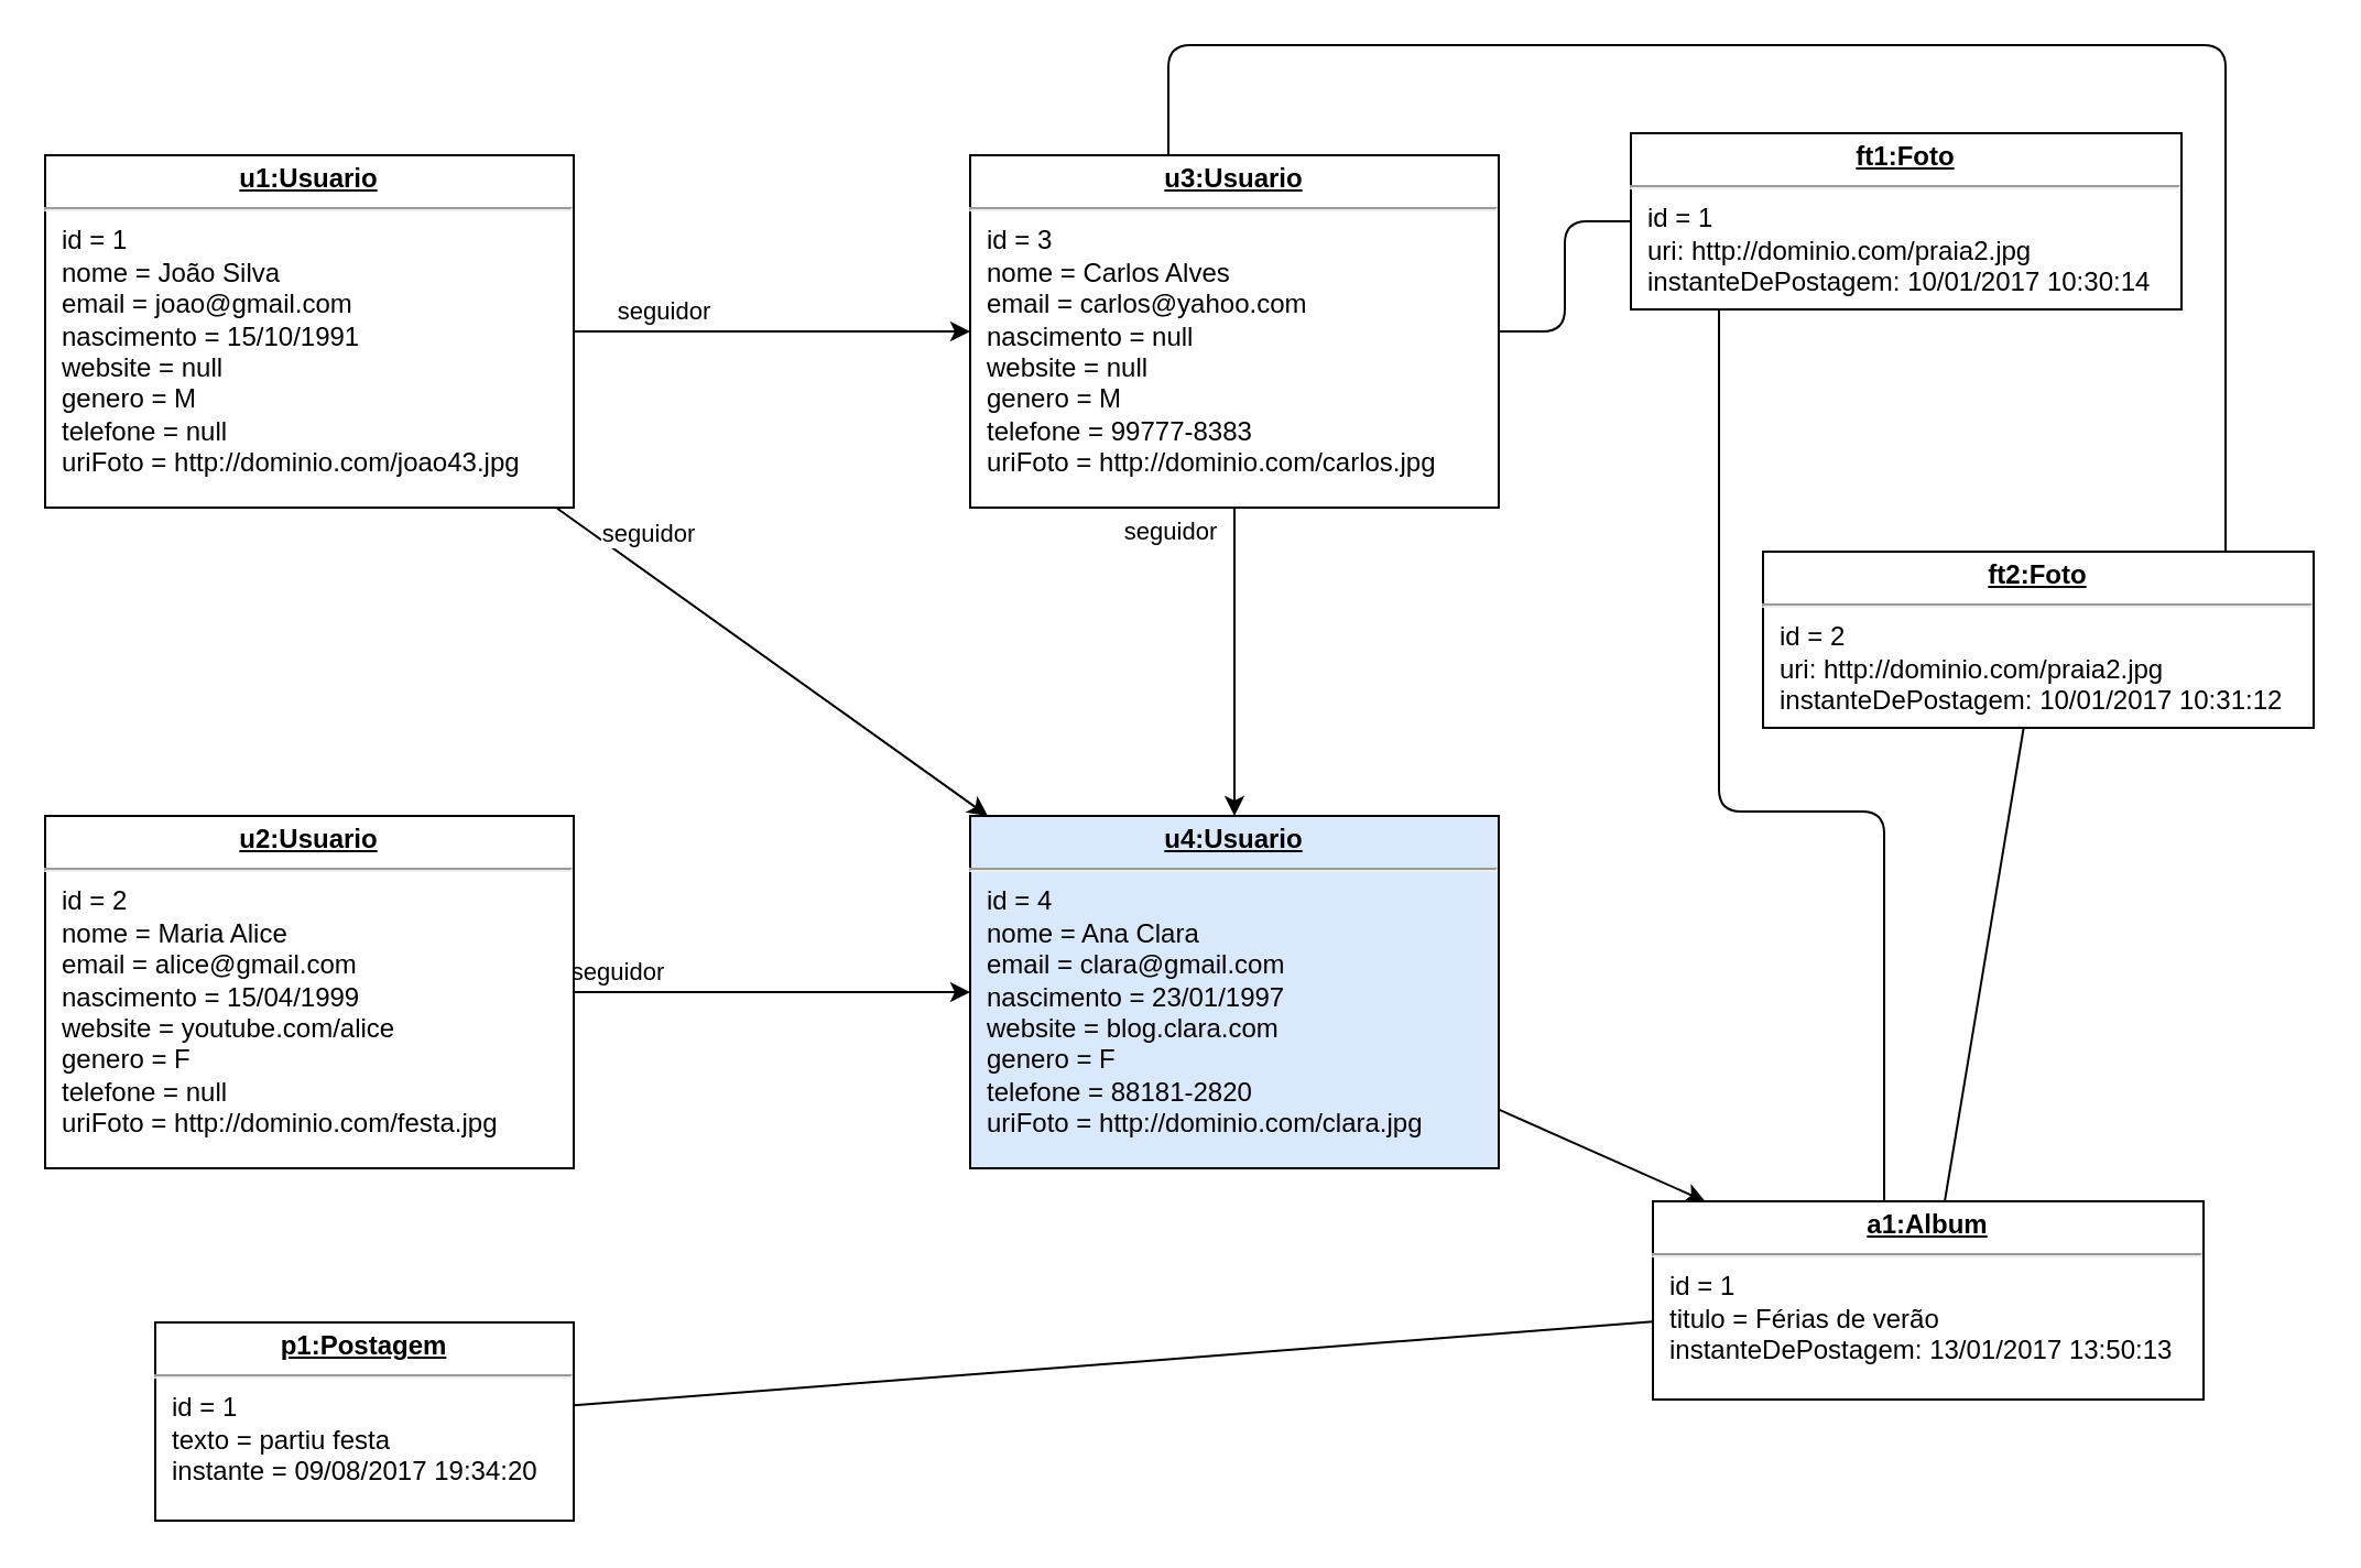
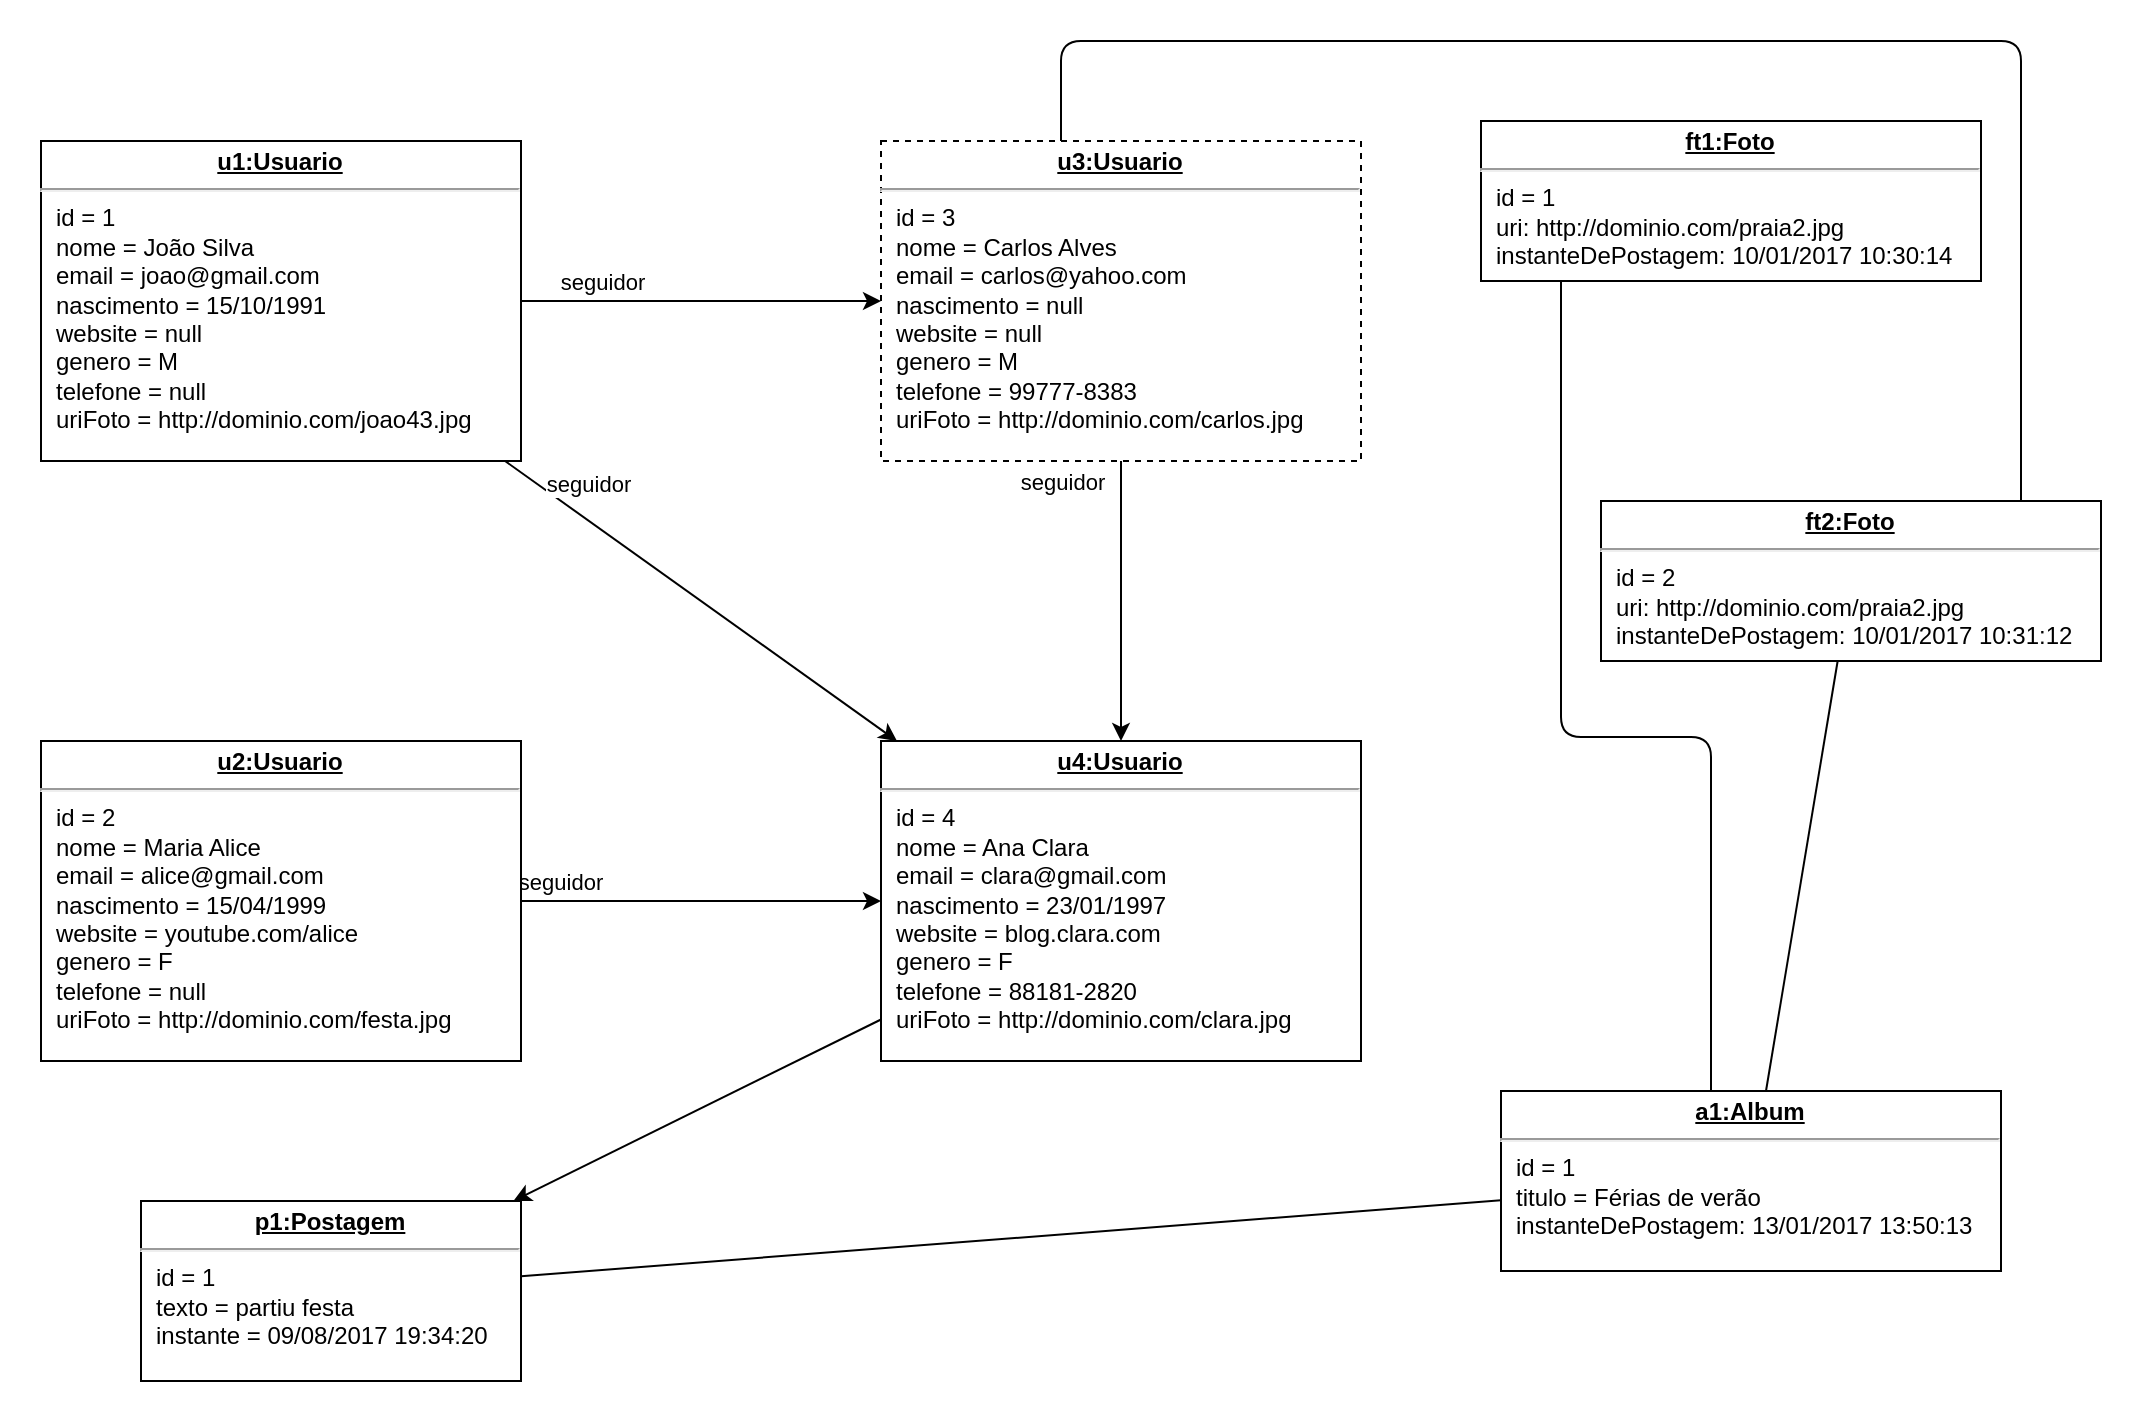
- <mxCell id="19" style="edgeStyle=orthogonalEdgeStyle;html=1;endArrow=none;endFill=0;" edge="1" parent="1" source="20" target="12"><mxGeometry relative="1" as="geometry" /></mxCell>
- <mxCell id="12" value="&lt;p style=&quot;margin:0px;margin-top:4px;text-align:center;text-decoration:underline;&quot;&gt;&lt;b&gt;u3:Usuario&lt;/b&gt;&lt;/p&gt;&lt;hr&gt;&lt;p style=&quot;margin:0px;margin-left:8px;&quot;&gt;id = 3&lt;br&gt;nome = Carlos Alves&lt;br&gt;email = carlos@yahoo.com&lt;/p&gt;&lt;p style=&quot;margin:0px;margin-left:8px;&quot;&gt;nascimento = null&lt;/p&gt;&lt;p style=&quot;margin:0px;margin-left:8px;&quot;&gt;website = null&lt;/p&gt;&lt;p style=&quot;margin:0px;margin-left:8px;&quot;&gt;genero = M&lt;/p&gt;&lt;p style=&quot;margin:0px;margin-left:8px;&quot;&gt;telefone = 99777-8383&lt;/p&gt;&lt;p style=&quot;margin:0px;margin-left:8px;&quot;&gt;uriFoto = http://dominio.com/carlos.jpg&lt;/p&gt;" style="verticalAlign=top;align=left;overflow=fill;fontSize=12;fontFamily=Helvetica;html=1;" parent="1" vertex="1"><mxGeometry x="440" y="70" width="240" height="160" as="geometry" /></mxCell>
+ <mxCell id="12" value="&lt;p style=&quot;margin:0px;margin-top:4px;text-align:center;text-decoration:underline;&quot;&gt;&lt;b&gt;u3:Usuario&lt;/b&gt;&lt;/p&gt;&lt;hr&gt;&lt;p style=&quot;margin:0px;margin-left:8px;&quot;&gt;id = 3&lt;br&gt;nome = Carlos Alves&lt;br&gt;email = carlos@yahoo.com&lt;/p&gt;&lt;p style=&quot;margin:0px;margin-left:8px;&quot;&gt;nascimento = null&lt;/p&gt;&lt;p style=&quot;margin:0px;margin-left:8px;&quot;&gt;website = null&lt;/p&gt;&lt;p style=&quot;margin:0px;margin-left:8px;&quot;&gt;genero = M&lt;/p&gt;&lt;p style=&quot;margin:0px;margin-left:8px;&quot;&gt;telefone = 99777-8383&lt;/p&gt;&lt;p style=&quot;margin:0px;margin-left:8px;&quot;&gt;uriFoto = http://dominio.com/carlos.jpg&lt;/p&gt;" style="verticalAlign=top;align=left;overflow=fill;fontSize=12;fontFamily=Helvetica;html=1;dashed=1;" parent="1" vertex="1"><mxGeometry x="440" y="70" width="240" height="160" as="geometry" /></mxCell>
- <mxCell id="14" value="&lt;p style=&quot;margin:0px;margin-top:4px;text-align:center;text-decoration:underline;&quot;&gt;&lt;b&gt;u4:Usuario&lt;/b&gt;&lt;/p&gt;&lt;hr&gt;&lt;p style=&quot;margin:0px;margin-left:8px;&quot;&gt;id = 4&lt;br&gt;nome = Ana Clara&lt;br&gt;email = clara@gmail.com&lt;/p&gt;&lt;p style=&quot;margin:0px;margin-left:8px;&quot;&gt;nascimento = 23/01/1997&lt;/p&gt;&lt;p style=&quot;margin:0px;margin-left:8px;&quot;&gt;website = blog.clara.com&lt;/p&gt;&lt;p style=&quot;margin:0px;margin-left:8px;&quot;&gt;genero = F&lt;/p&gt;&lt;p style=&quot;margin:0px;margin-left:8px;&quot;&gt;telefone = 88181-2820&lt;/p&gt;&lt;p style=&quot;margin:0px;margin-left:8px;&quot;&gt;uriFoto = http://dominio.com/clara.jpg&lt;/p&gt;" style="verticalAlign=top;align=left;overflow=fill;fontSize=12;fontFamily=Helvetica;html=1;fillColor=#dae8fc;" parent="1" vertex="1"><mxGeometry x="440" y="370" width="240" height="160" as="geometry" /></mxCell>
+ <mxCell id="14" value="&lt;p style=&quot;margin:0px;margin-top:4px;text-align:center;text-decoration:underline;&quot;&gt;&lt;b&gt;u4:Usuario&lt;/b&gt;&lt;/p&gt;&lt;hr&gt;&lt;p style=&quot;margin:0px;margin-left:8px;&quot;&gt;id = 4&lt;br&gt;nome = Ana Clara&lt;br&gt;email = clara@gmail.com&lt;/p&gt;&lt;p style=&quot;margin:0px;margin-left:8px;&quot;&gt;nascimento = 23/01/1997&lt;/p&gt;&lt;p style=&quot;margin:0px;margin-left:8px;&quot;&gt;website = blog.clara.com&lt;/p&gt;&lt;p style=&quot;margin:0px;margin-left:8px;&quot;&gt;genero = F&lt;/p&gt;&lt;p style=&quot;margin:0px;margin-left:8px;&quot;&gt;telefone = 88181-2820&lt;/p&gt;&lt;p style=&quot;margin:0px;margin-left:8px;&quot;&gt;uriFoto = http://dominio.com/clara.jpg&lt;/p&gt;" style="verticalAlign=top;align=left;overflow=fill;fontSize=12;fontFamily=Helvetica;html=1;" parent="1" vertex="1"><mxGeometry x="440" y="370" width="240" height="160" as="geometry" /></mxCell>
- <mxCell id="13" style="edgeStyle=none;html=1;" edge="1" parent="1" source="14" target="17"><mxGeometry relative="1" as="geometry" /></mxCell>
+ <mxCell id="13" style="edgeStyle=none;html=1;" edge="1" parent="1" source="14" target="15"><mxGeometry relative="1" as="geometry" /></mxCell>
